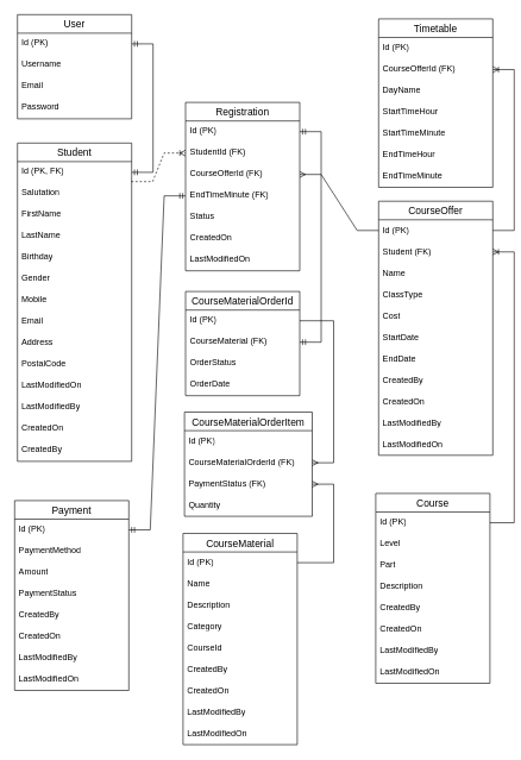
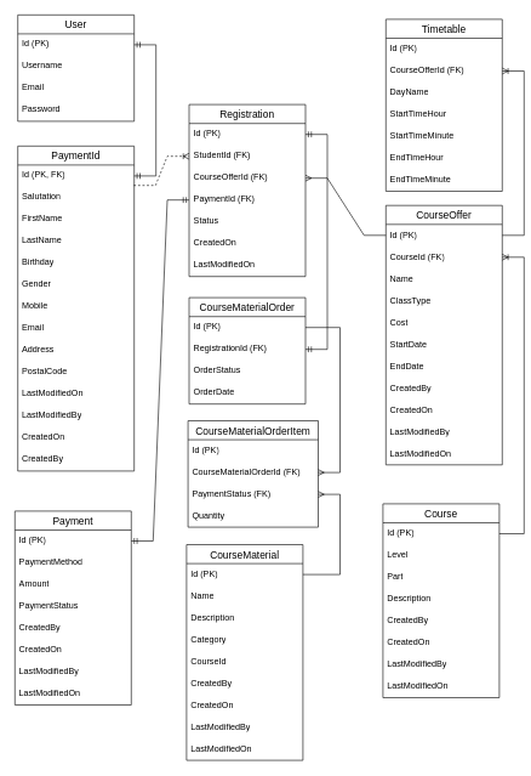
- <mxCell id="7" value="Student" style="swimlane;fontStyle=0;childLayout=stackLayout;horizontal=1;startSize=26;horizontalStack=0;resizeParent=1;resizeParentMax=0;resizeLast=0;collapsible=1;marginBottom=0;align=center;fontSize=14;" parent="1" vertex="1"><mxGeometry x="24" y="200" width="160" height="446" as="geometry"><mxRectangle x="127" y="605" width="57" height="29" as="alternateBounds" /></mxGeometry></mxCell>
+ <mxCell id="7" value="PaymentId" style="swimlane;fontStyle=0;childLayout=stackLayout;horizontal=1;startSize=26;horizontalStack=0;resizeParent=1;resizeParentMax=0;resizeLast=0;collapsible=1;marginBottom=0;align=center;fontSize=14;" parent="1" vertex="1"><mxGeometry x="24" y="200" width="160" height="446" as="geometry"><mxRectangle x="127" y="605" width="57" height="29" as="alternateBounds" /></mxGeometry></mxCell>
- <mxCell id="35" value="EndTimeMinute (FK)" style="text;strokeColor=none;fillColor=none;spacingLeft=4;spacingRight=4;overflow=hidden;rotatable=0;points=[[0,0.5],[1,0.5]];portConstraint=eastwest;fontSize=12;whiteSpace=wrap;html=1;" parent="31" vertex="1"><mxGeometry y="116" width="160" height="30" as="geometry" /></mxCell>
+ <mxCell id="35" value="PaymentId (FK)" style="text;strokeColor=none;fillColor=none;spacingLeft=4;spacingRight=4;overflow=hidden;rotatable=0;points=[[0,0.5],[1,0.5]];portConstraint=eastwest;fontSize=12;whiteSpace=wrap;html=1;" parent="31" vertex="1"><mxGeometry y="116" width="160" height="30" as="geometry" /></mxCell>
- <mxCell id="51" value="Student (FK)" style="text;strokeColor=none;fillColor=none;spacingLeft=4;spacingRight=4;overflow=hidden;rotatable=0;points=[[0,0.5],[1,0.5]];portConstraint=eastwest;fontSize=12;whiteSpace=wrap;html=1;" parent="49" vertex="1"><mxGeometry y="56" width="160" height="30" as="geometry" /></mxCell>
+ <mxCell id="51" value="CourseId (FK)" style="text;strokeColor=none;fillColor=none;spacingLeft=4;spacingRight=4;overflow=hidden;rotatable=0;points=[[0,0.5],[1,0.5]];portConstraint=eastwest;fontSize=12;whiteSpace=wrap;html=1;" parent="49" vertex="1"><mxGeometry y="56" width="160" height="30" as="geometry" /></mxCell>
- <mxCell id="76" value="CourseMaterialOrderId" style="swimlane;fontStyle=0;childLayout=stackLayout;horizontal=1;startSize=26;horizontalStack=0;resizeParent=1;resizeParentMax=0;resizeLast=0;collapsible=1;marginBottom=0;align=center;fontSize=14;" parent="1" vertex="1"><mxGeometry x="259.5" y="408" width="160" height="146" as="geometry" /></mxCell>
+ <mxCell id="76" value="CourseMaterialOrder" style="swimlane;fontStyle=0;childLayout=stackLayout;horizontal=1;startSize=26;horizontalStack=0;resizeParent=1;resizeParentMax=0;resizeLast=0;collapsible=1;marginBottom=0;align=center;fontSize=14;" parent="1" vertex="1"><mxGeometry x="259.5" y="408" width="160" height="146" as="geometry" /></mxCell>
- <mxCell id="78" value="CourseMaterial (FK)" style="text;strokeColor=none;fillColor=none;spacingLeft=4;spacingRight=4;overflow=hidden;rotatable=0;points=[[0,0.5],[1,0.5]];portConstraint=eastwest;fontSize=12;whiteSpace=wrap;html=1;" parent="76" vertex="1"><mxGeometry y="56" width="160" height="30" as="geometry" /></mxCell>
+ <mxCell id="78" value="RegistrationId (FK)" style="text;strokeColor=none;fillColor=none;spacingLeft=4;spacingRight=4;overflow=hidden;rotatable=0;points=[[0,0.5],[1,0.5]];portConstraint=eastwest;fontSize=12;whiteSpace=wrap;html=1;" parent="76" vertex="1"><mxGeometry y="56" width="160" height="30" as="geometry" /></mxCell>
